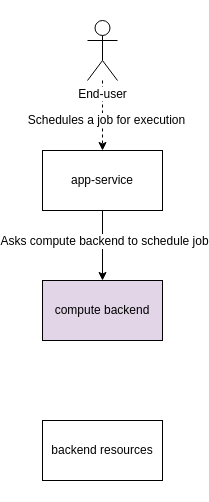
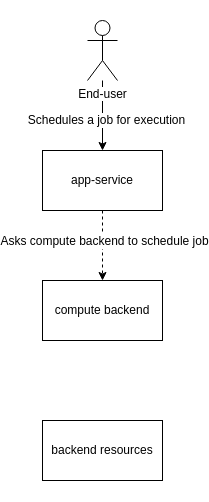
- <mxCell id="7" value="" style="edgeStyle=orthogonalEdgeStyle;rounded=0;orthogonalLoop=1;jettySize=auto;html=1;dashed=1;" edge="1" parent="1" source="9" target="4"><mxGeometry relative="1" as="geometry" /></mxCell>
+ <mxCell id="7" value="" style="edgeStyle=orthogonalEdgeStyle;rounded=0;orthogonalLoop=1;jettySize=auto;html=1;" edge="1" parent="1" source="9" target="4"><mxGeometry relative="1" as="geometry" /></mxCell>
- <mxCell id="2" value="" style="edgeStyle=orthogonalEdgeStyle;rounded=0;orthogonalLoop=1;jettySize=auto;html=1;" edge="1" parent="1" source="4" target="5"><mxGeometry relative="1" as="geometry" /></mxCell>
+ <mxCell id="2" value="" style="edgeStyle=orthogonalEdgeStyle;rounded=0;orthogonalLoop=1;jettySize=auto;html=1;dashed=1;" edge="1" parent="1" source="4" target="5"><mxGeometry relative="1" as="geometry" /></mxCell>
- <mxCell id="5" value="compute backend" style="rounded=0;whiteSpace=wrap;html=1;fillColor=#e1d5e7;" vertex="1" parent="1"><mxGeometry x="20" y="280" width="120" height="60" as="geometry" /></mxCell>
+ <mxCell id="5" value="compute backend" style="rounded=0;whiteSpace=wrap;html=1;" vertex="1" parent="1"><mxGeometry x="20" y="280" width="120" height="60" as="geometry" /></mxCell>
